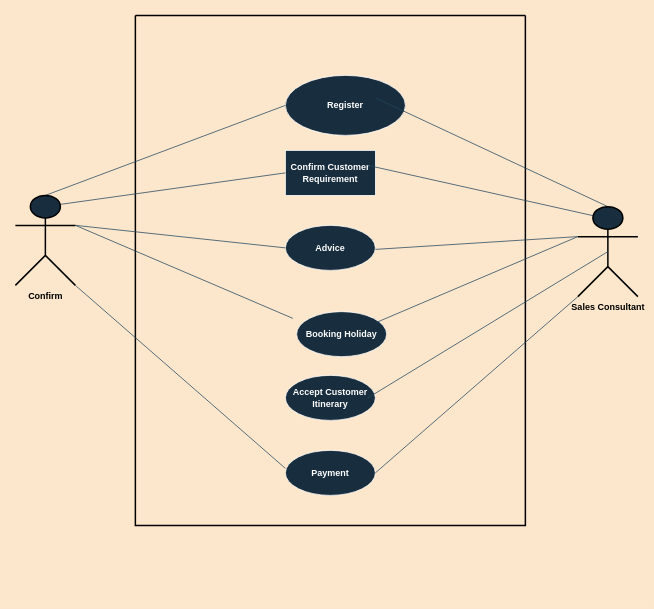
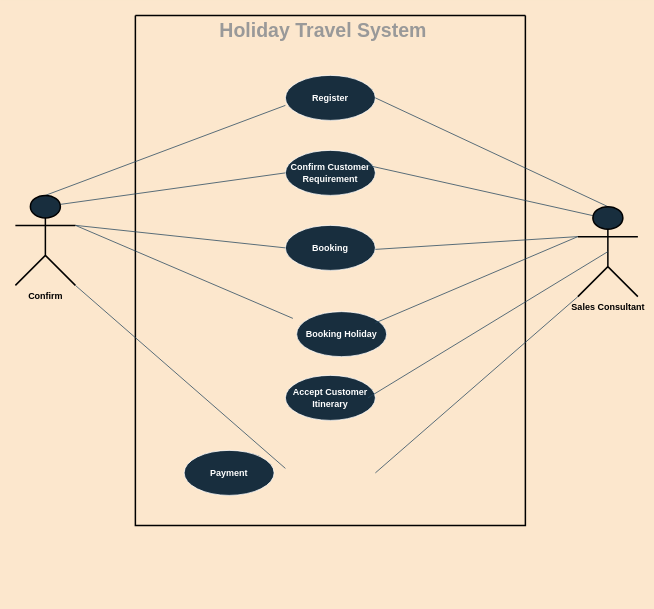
+ <mxCell id="24" value="&lt;font color=&quot;#999999&quot; size=&quot;1&quot; style=&quot;&quot;&gt;&lt;b style=&quot;font-size: 26px;&quot;&gt;Holiday Travel System&lt;/b&gt;&lt;/font&gt;" style="text;html=1;align=center;verticalAlign=middle;resizable=0;points=[];autosize=1;strokeColor=none;fillColor=none;fontColor=#FFFFFF;" parent="1" vertex="1"><mxGeometry x="280" y="20" width="300" height="40" as="geometry" /></mxCell>
- <mxCell id="8" value="&lt;b&gt;Register&lt;/b&gt;" style="ellipse;whiteSpace=wrap;html=1;fillColor=#182E3E;strokeColor=#FFFFFF;fontColor=#FFFFFF;" parent="2" vertex="1"><mxGeometry x="200" y="80" width="160" height="80" as="geometry" /></mxCell>
+ <mxCell id="8" value="&lt;b&gt;Register&lt;/b&gt;" style="ellipse;whiteSpace=wrap;html=1;fillColor=#182E3E;strokeColor=#FFFFFF;fontColor=#FFFFFF;" parent="2" vertex="1"><mxGeometry x="200" y="80" width="120" height="60" as="geometry" /></mxCell>
- <mxCell id="3" value="&lt;b&gt;Confirm Customer Requirement&lt;/b&gt;" style="whiteSpace=wrap;html=1;fillColor=#182E3E;strokeColor=#FFFFFF;fontColor=#FFFFFF;rounded=0;" parent="2" vertex="1"><mxGeometry x="200" y="180" width="120" height="60" as="geometry" /></mxCell>
+ <mxCell id="3" value="&lt;b&gt;Confirm Customer Requirement&lt;/b&gt;" style="ellipse;whiteSpace=wrap;html=1;fillColor=#182E3E;strokeColor=#FFFFFF;fontColor=#FFFFFF;" parent="2" vertex="1"><mxGeometry x="200" y="180" width="120" height="60" as="geometry" /></mxCell>
- <mxCell id="4" value="&lt;b&gt;Advice&lt;/b&gt;" style="ellipse;whiteSpace=wrap;html=1;fillColor=#182E3E;strokeColor=#FFFFFF;fontColor=#FFFFFF;" parent="2" vertex="1"><mxGeometry x="200" y="280" width="120" height="60" as="geometry" /></mxCell>
+ <mxCell id="4" value="&lt;b&gt;Booking&lt;/b&gt;" style="ellipse;whiteSpace=wrap;html=1;fillColor=#182E3E;strokeColor=#FFFFFF;fontColor=#FFFFFF;" parent="2" vertex="1"><mxGeometry x="200" y="280" width="120" height="60" as="geometry" /></mxCell>
- <mxCell id="7" value="&lt;b&gt;Payment&lt;/b&gt;" style="ellipse;whiteSpace=wrap;html=1;fillColor=#182E3E;strokeColor=#FFFFFF;fontColor=#FFFFFF;" parent="2" vertex="1"><mxGeometry x="200" y="580" width="120" height="60" as="geometry" /></mxCell>
+ <mxCell id="7" value="&lt;b&gt;Payment&lt;/b&gt;" style="ellipse;whiteSpace=wrap;html=1;fillColor=#182E3E;strokeColor=#FFFFFF;fontColor=#FFFFFF;" parent="2" vertex="1"><mxGeometry x="65" y="580" width="120" height="60" as="geometry" /></mxCell>
